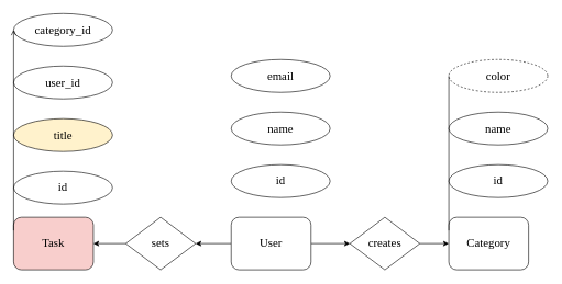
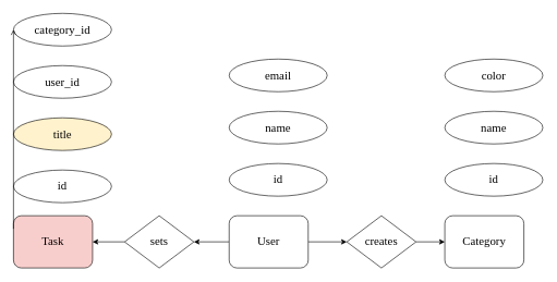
- <mxCell id="20" value="&lt;font style=&quot;font-size: 18px;&quot; face=&quot;Times New Roman&quot;&gt;color&lt;/font&gt;" style="ellipse;whiteSpace=wrap;html=1;dashed=1;" vertex="1" parent="1"><mxGeometry x="680" y="90" width="150" height="50" as="geometry" /></mxCell>
+ <mxCell id="20" value="&lt;font style=&quot;font-size: 18px;&quot; face=&quot;Times New Roman&quot;&gt;color&lt;/font&gt;" style="ellipse;whiteSpace=wrap;html=1;" vertex="1" parent="1"><mxGeometry x="680" y="90" width="150" height="50" as="geometry" /></mxCell>
- <mxCell id="21" value="" style="endArrow=none;html=1;rounded=0;entryX=0;entryY=0.25;entryDx=0;entryDy=0;exitX=0;exitY=0.5;exitDx=0;exitDy=0;" edge="1" parent="1" source="20" target="6"><mxGeometry width="50" height="50" relative="1" as="geometry"><mxPoint x="380" y="440" as="sourcePoint" /><mxPoint x="430" y="390" as="targetPoint" /></mxGeometry></mxCell>
